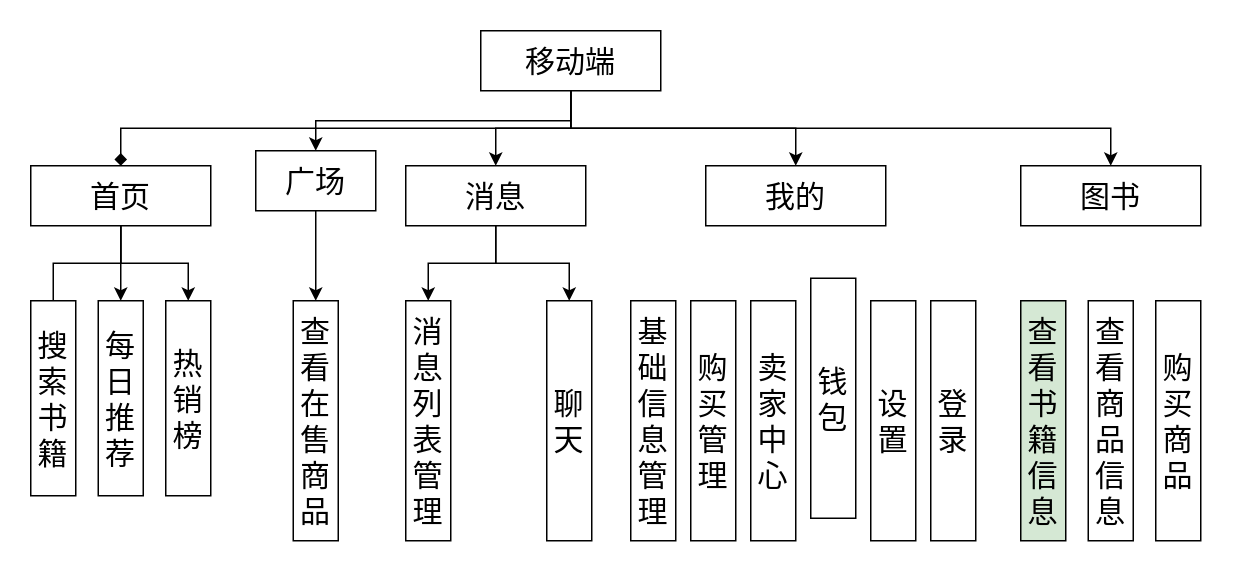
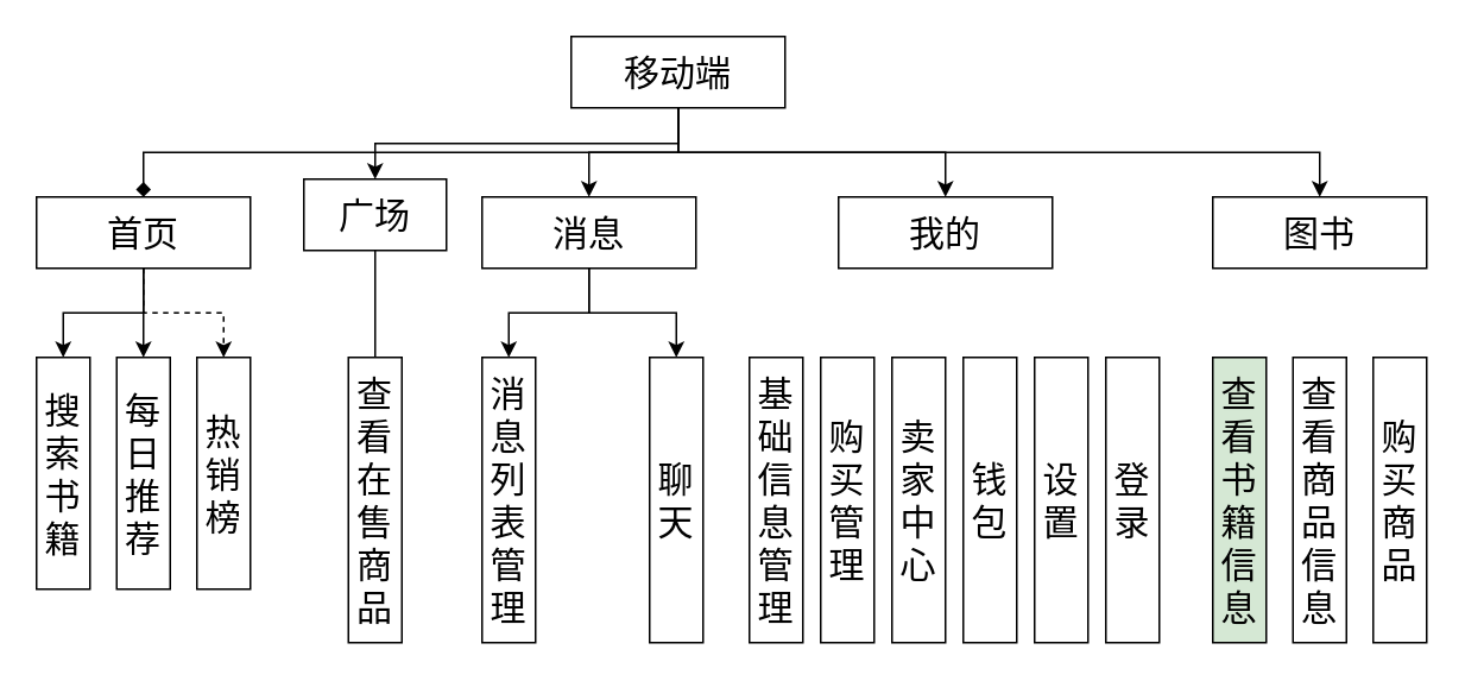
- <mxCell id="10" style="edgeStyle=orthogonalEdgeStyle;rounded=0;orthogonalLoop=1;jettySize=auto;html=1;exitX=0.5;exitY=1;exitDx=0;exitDy=0;entryX=0.5;entryY=0;entryDx=0;entryDy=0;fontSize=20;" edge="1" parent="1" source="11" target="21"><mxGeometry relative="1" as="geometry" /></mxCell>
+ <mxCell id="10" style="edgeStyle=orthogonalEdgeStyle;rounded=0;orthogonalLoop=1;jettySize=auto;html=1;exitX=0.5;exitY=1;exitDx=0;exitDy=0;entryX=0.5;entryY=0;entryDx=0;entryDy=0;fontSize=20;dashed=1;" edge="1" parent="1" source="11" target="21"><mxGeometry relative="1" as="geometry" /></mxCell>
- <mxCell id="12" style="edgeStyle=orthogonalEdgeStyle;rounded=0;orthogonalLoop=1;jettySize=auto;html=1;exitX=0.5;exitY=1;exitDx=0;exitDy=0;entryX=0.5;entryY=0;entryDx=0;entryDy=0;fontSize=20;" edge="1" parent="1" source="13" target="22"><mxGeometry relative="1" as="geometry" /></mxCell>
+ <mxCell id="12" style="edgeStyle=orthogonalEdgeStyle;rounded=0;orthogonalLoop=1;jettySize=auto;html=1;exitX=0.5;exitY=1;exitDx=0;exitDy=0;entryX=0.5;entryY=0;entryDx=0;entryDy=0;fontSize=20;endArrow=none;" edge="1" parent="1" source="13" target="22"><mxGeometry relative="1" as="geometry" /></mxCell>
- <mxCell id="8" style="edgeStyle=orthogonalEdgeStyle;rounded=0;orthogonalLoop=1;jettySize=auto;html=1;exitX=0.5;exitY=1;exitDx=0;exitDy=0;entryX=0.5;entryY=0;entryDx=0;entryDy=0;fontSize=20;endArrow=none;" edge="1" parent="1" source="11" target="19"><mxGeometry relative="1" as="geometry" /></mxCell>
+ <mxCell id="8" style="edgeStyle=orthogonalEdgeStyle;rounded=0;orthogonalLoop=1;jettySize=auto;html=1;exitX=0.5;exitY=1;exitDx=0;exitDy=0;entryX=0.5;entryY=0;entryDx=0;entryDy=0;fontSize=20;" edge="1" parent="1" source="11" target="19"><mxGeometry relative="1" as="geometry" /></mxCell>
- <mxCell id="28" value="钱包" style="rounded=0;whiteSpace=wrap;html=1;fontSize=20;" vertex="1" parent="1"><mxGeometry x="540" y="185" width="30" height="160" as="geometry" /></mxCell>
+ <mxCell id="28" value="钱包" style="rounded=0;whiteSpace=wrap;html=1;fontSize=20;" vertex="1" parent="1"><mxGeometry x="540" y="200" width="30" height="160" as="geometry" /></mxCell>
